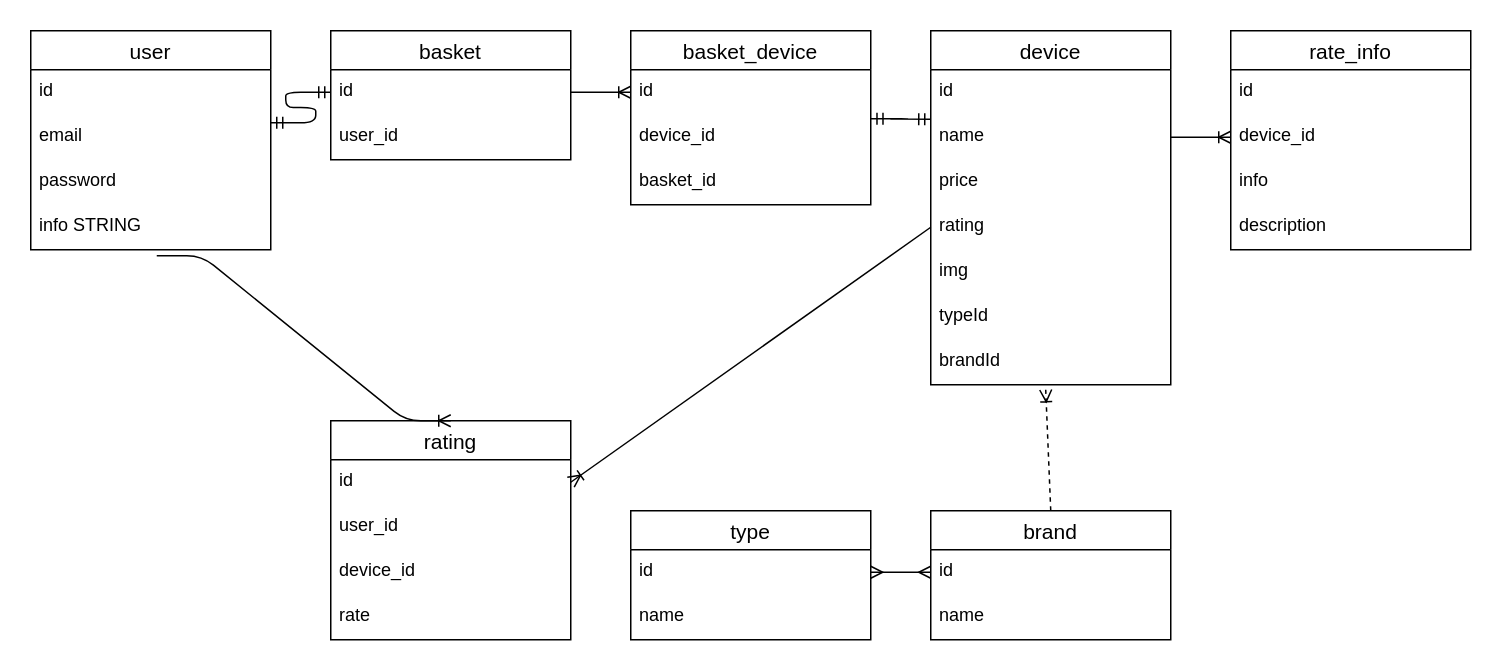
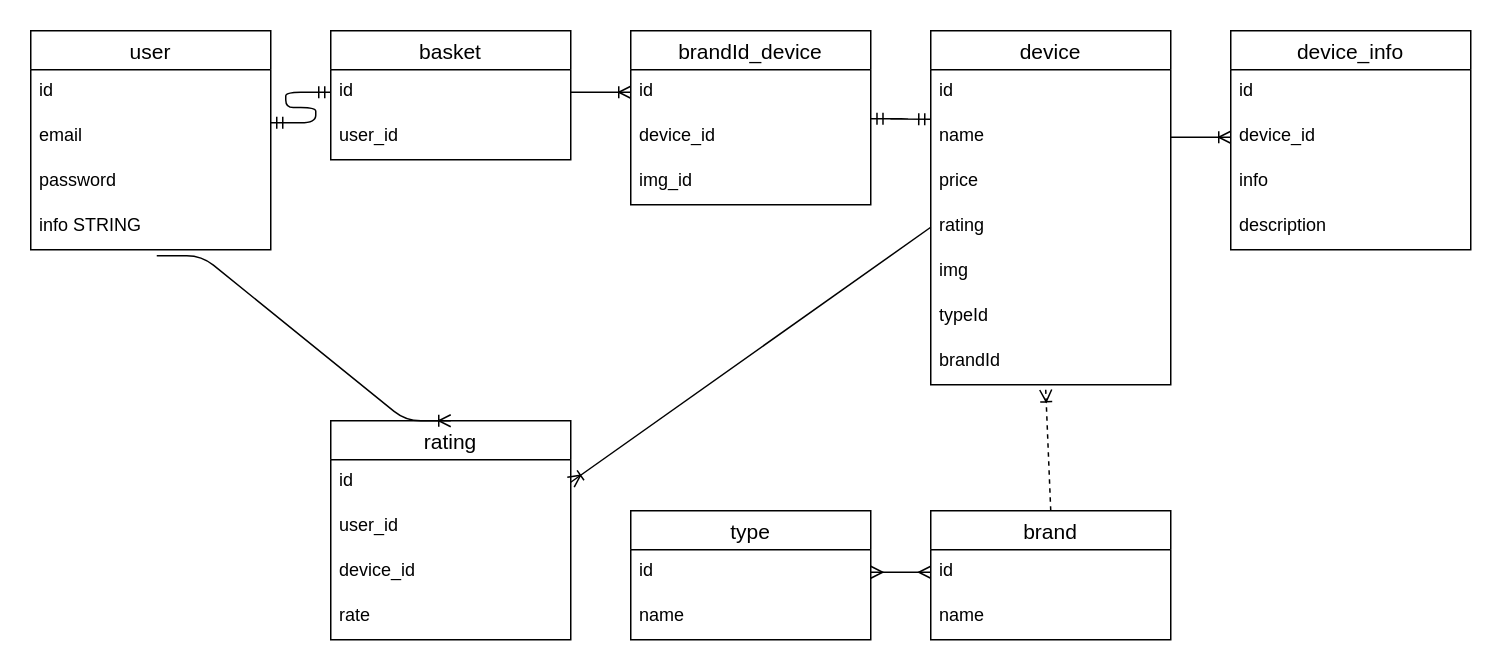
- <mxCell id="33" value="basket_device" style="swimlane;fontStyle=0;childLayout=stackLayout;horizontal=1;startSize=26;horizontalStack=0;resizeParent=1;resizeParentMax=0;resizeLast=0;collapsible=1;marginBottom=0;align=center;fontSize=14;" parent="1" vertex="1"><mxGeometry x="420" y="20" width="160" height="116" as="geometry" /></mxCell>
+ <mxCell id="33" value="brandId_device" style="swimlane;fontStyle=0;childLayout=stackLayout;horizontal=1;startSize=26;horizontalStack=0;resizeParent=1;resizeParentMax=0;resizeLast=0;collapsible=1;marginBottom=0;align=center;fontSize=14;" parent="1" vertex="1"><mxGeometry x="420" y="20" width="160" height="116" as="geometry" /></mxCell>
- <mxCell id="27" value="rate_info" style="swimlane;fontStyle=0;childLayout=stackLayout;horizontal=1;startSize=26;horizontalStack=0;resizeParent=1;resizeParentMax=0;resizeLast=0;collapsible=1;marginBottom=0;align=center;fontSize=14;" parent="1" vertex="1"><mxGeometry x="820" y="20" width="160" height="146" as="geometry" /></mxCell>
+ <mxCell id="27" value="device_info" style="swimlane;fontStyle=0;childLayout=stackLayout;horizontal=1;startSize=26;horizontalStack=0;resizeParent=1;resizeParentMax=0;resizeLast=0;collapsible=1;marginBottom=0;align=center;fontSize=14;" parent="1" vertex="1"><mxGeometry x="820" y="20" width="160" height="146" as="geometry" /></mxCell>
- <mxCell id="36" value="basket_id" style="text;strokeColor=none;fillColor=none;spacingLeft=4;spacingRight=4;overflow=hidden;rotatable=0;points=[[0,0.5],[1,0.5]];portConstraint=eastwest;fontSize=12;" parent="33" vertex="1"><mxGeometry y="86" width="160" height="30" as="geometry" /></mxCell>
+ <mxCell id="36" value="img_id" style="text;strokeColor=none;fillColor=none;spacingLeft=4;spacingRight=4;overflow=hidden;rotatable=0;points=[[0,0.5],[1,0.5]];portConstraint=eastwest;fontSize=12;" parent="33" vertex="1"><mxGeometry y="86" width="160" height="30" as="geometry" /></mxCell>
